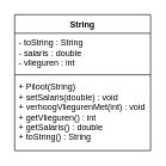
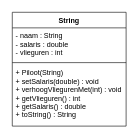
- <mxCell id="3" value="- toString : String&#10;- salaris : double&#10;- vlieguren : int" style="text;strokeColor=none;fillColor=none;align=left;verticalAlign=top;spacingLeft=4;spacingRight=4;overflow=hidden;rotatable=0;points=[[0,0.5],[1,0.5]];portConstraint=eastwest;" vertex="1" parent="2"><mxGeometry y="26" width="190" height="54" as="geometry" /></mxCell>
+ <mxCell id="3" value="- naam : String&#10;- salaris : double&#10;- vlieguren : int" style="text;strokeColor=none;fillColor=none;align=left;verticalAlign=top;spacingLeft=4;spacingRight=4;overflow=hidden;rotatable=0;points=[[0,0.5],[1,0.5]];portConstraint=eastwest;" vertex="1" parent="2"><mxGeometry y="26" width="190" height="54" as="geometry" /></mxCell>
